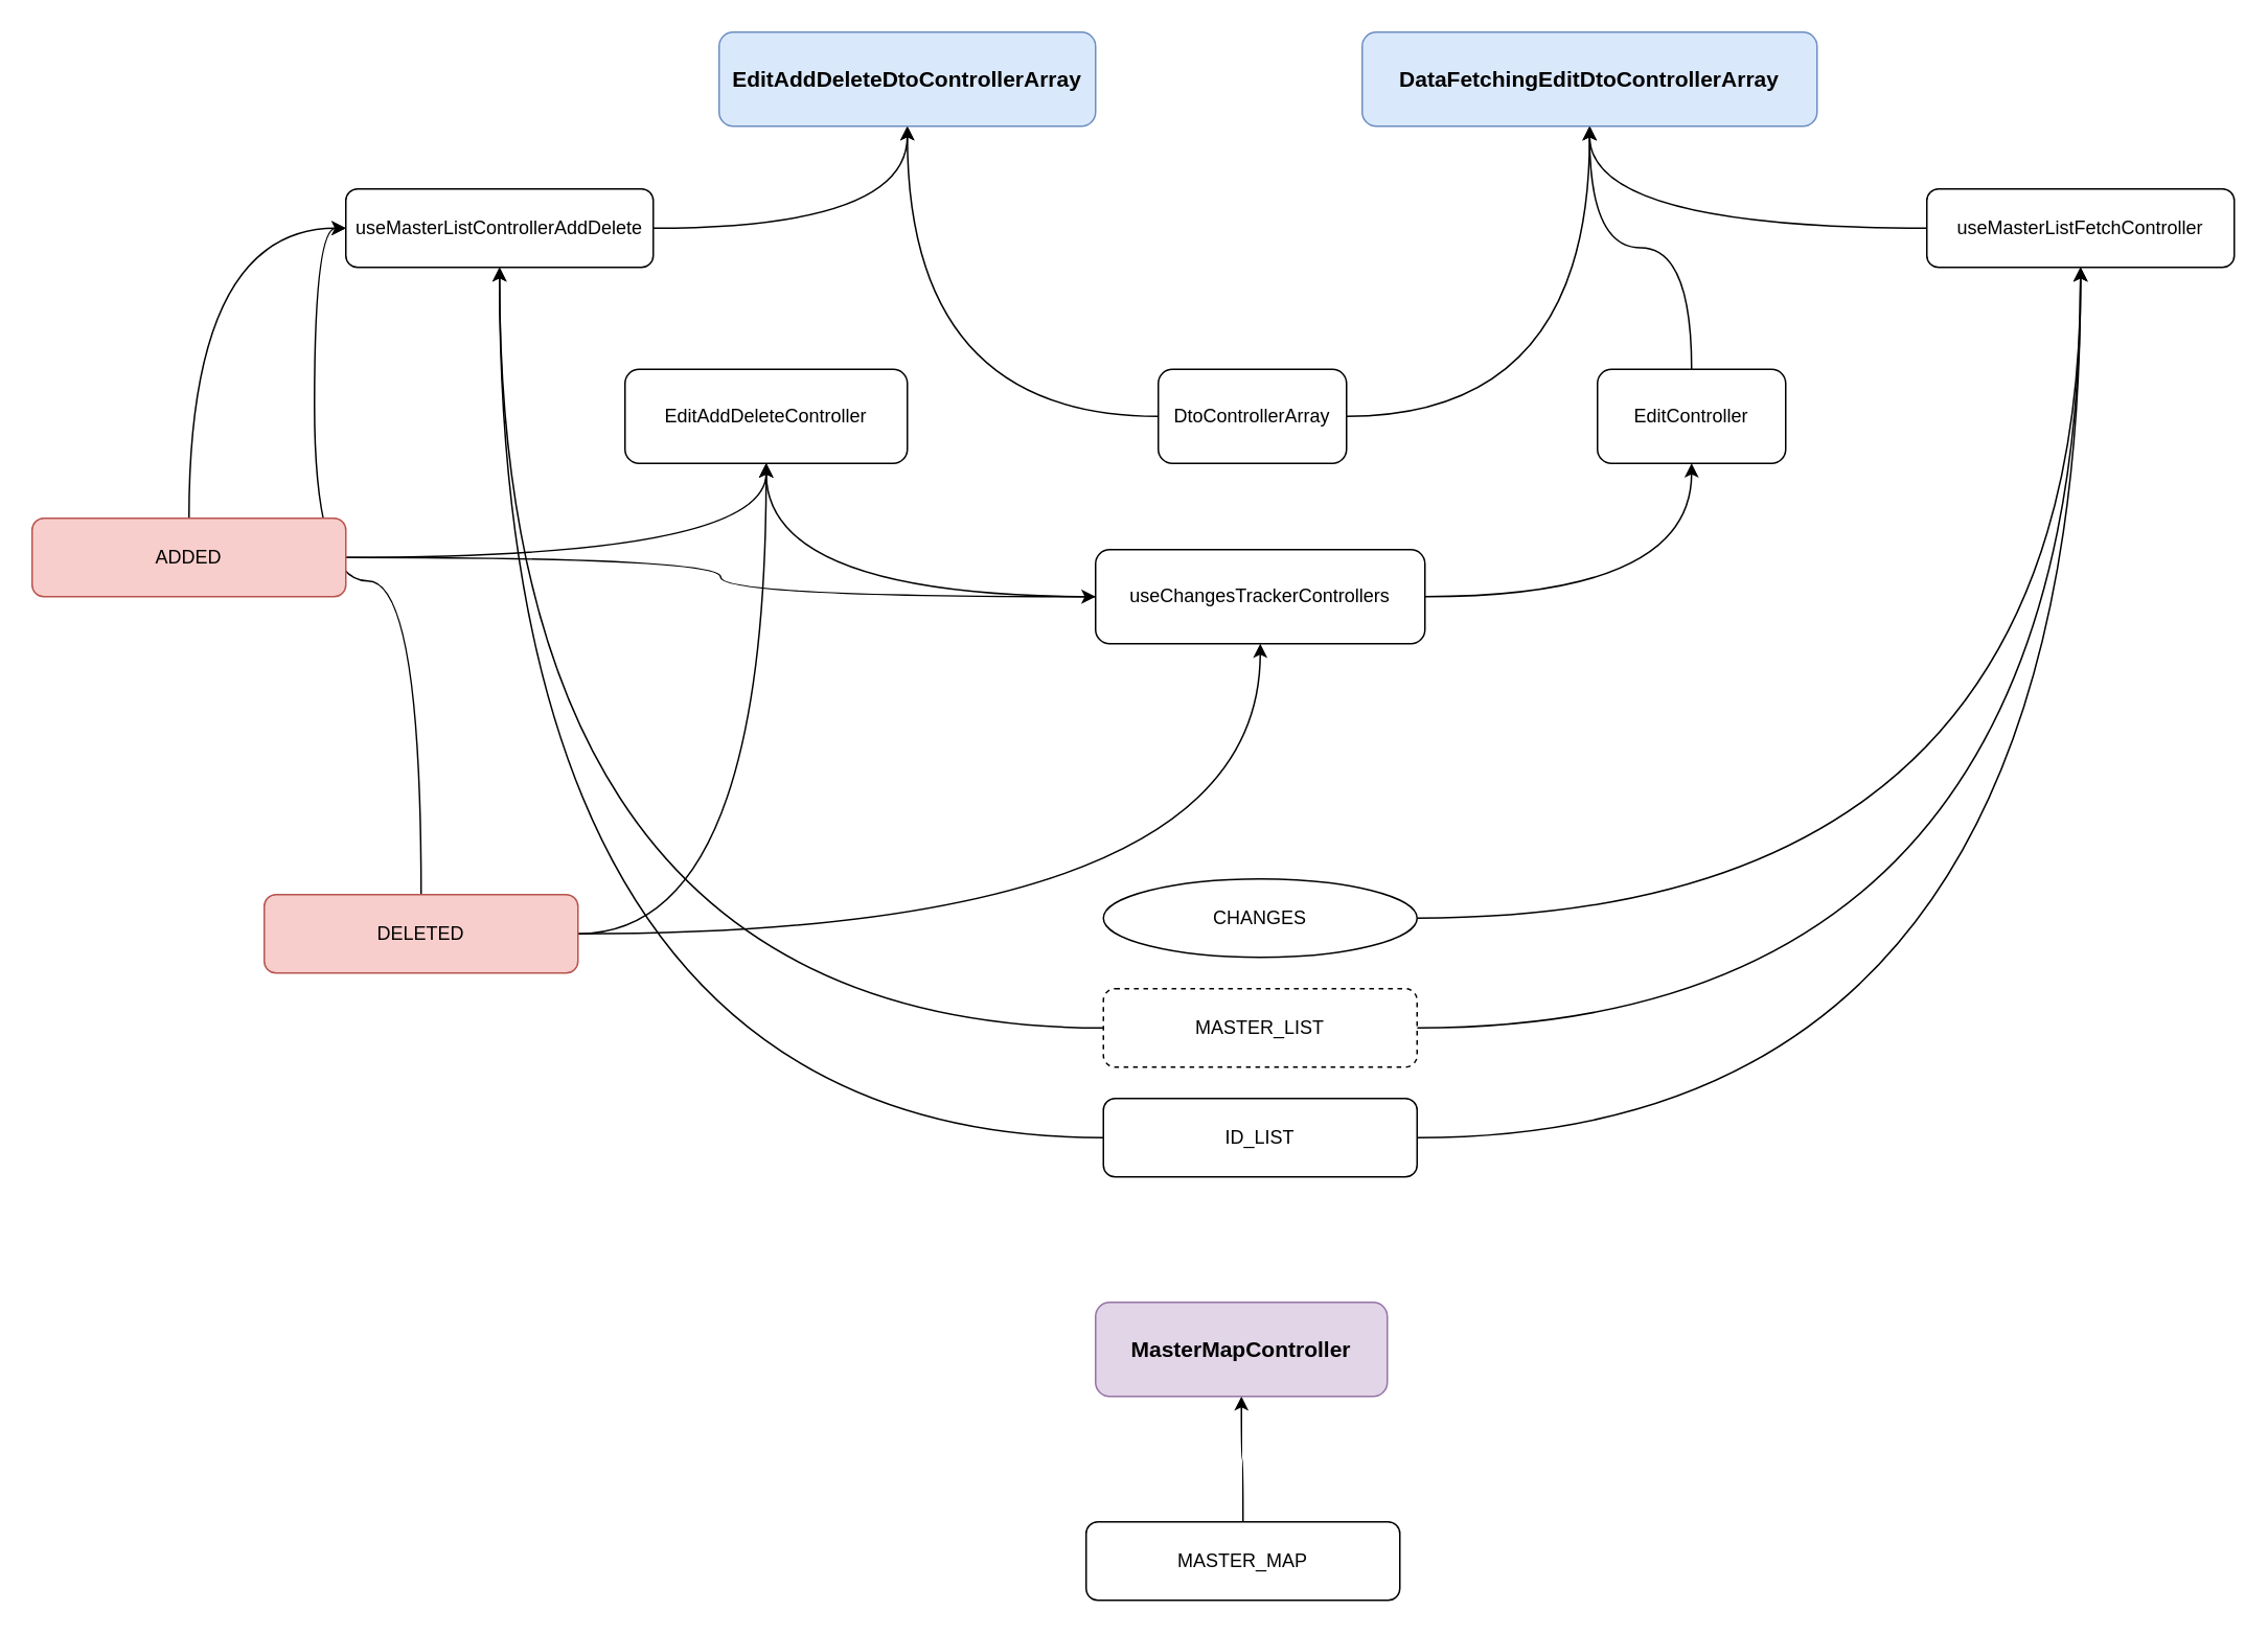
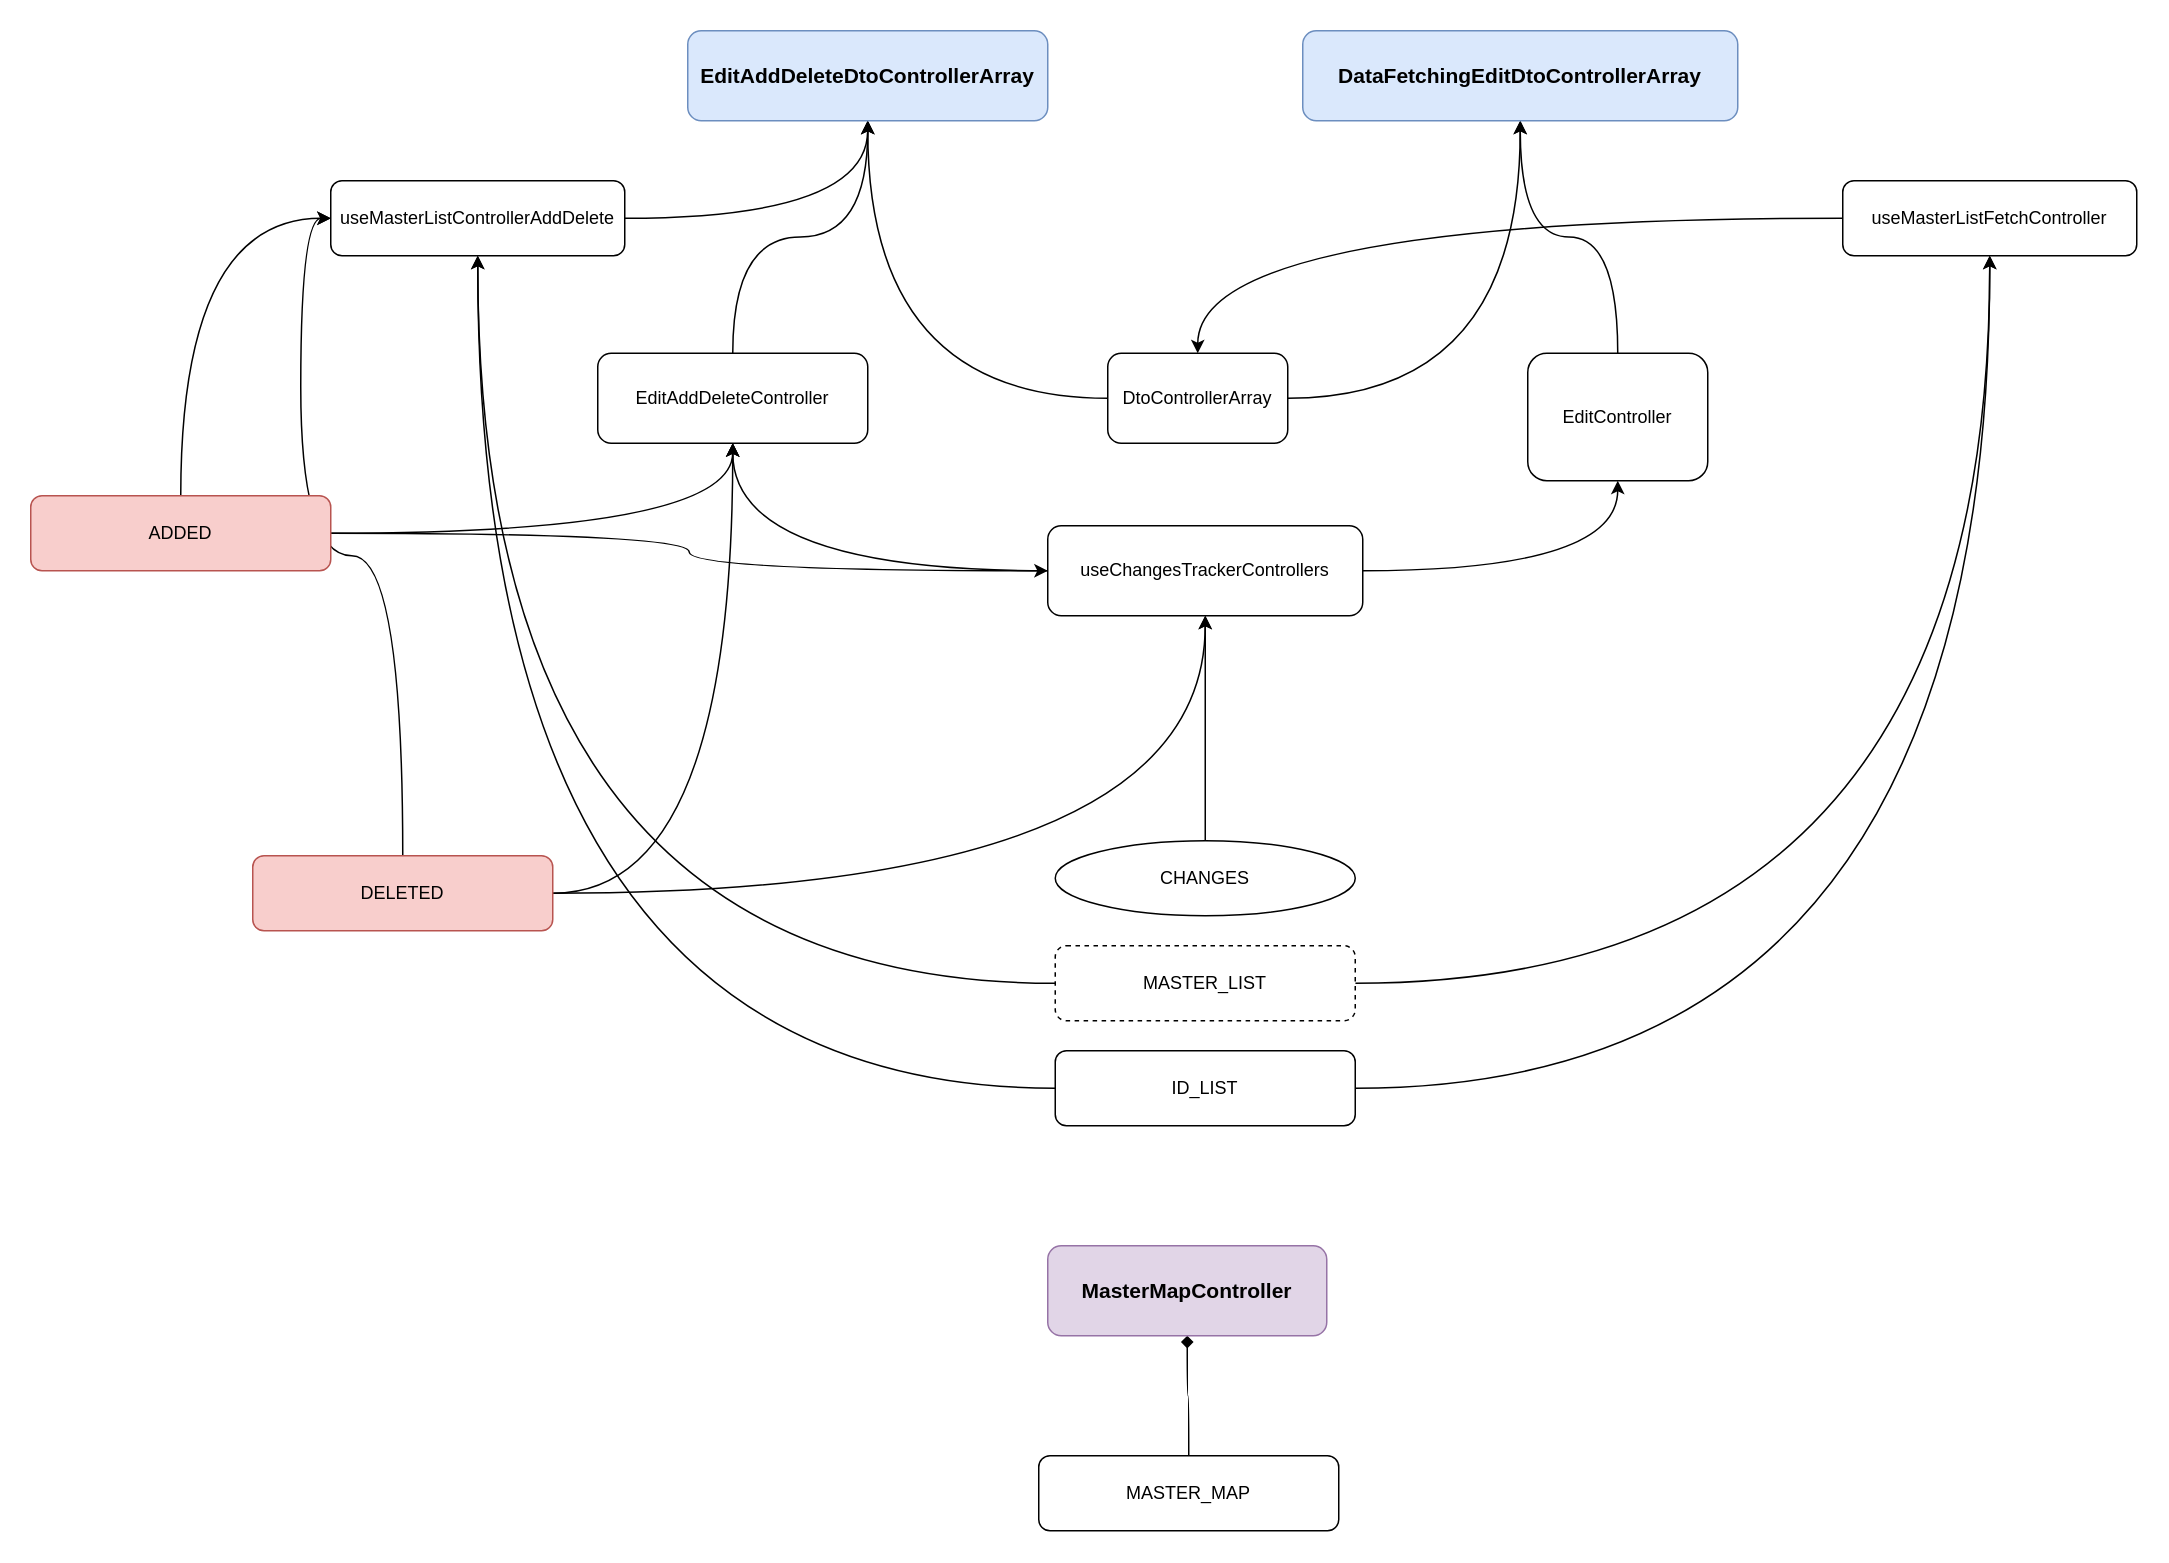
- <mxCell id="10" style="edgeStyle=orthogonalEdgeStyle;rounded=0;orthogonalLoop=1;jettySize=auto;html=1;jumpStyle=arc;jumpSize=8;targetPerimeterSpacing=0;curved=1;" edge="1" parent="1" source="26" target="19"><mxGeometry relative="1" as="geometry" /></mxCell>
+ <mxCell id="10" style="edgeStyle=orthogonalEdgeStyle;rounded=0;orthogonalLoop=1;jettySize=auto;html=1;jumpStyle=arc;jumpSize=8;targetPerimeterSpacing=0;curved=1;" edge="1" parent="1" source="26" target="20"><mxGeometry relative="1" as="geometry" /></mxCell>
+ <mxCell id="5" style="edgeStyle=orthogonalEdgeStyle;rounded=0;orthogonalLoop=1;jettySize=auto;html=1;entryX=0.5;entryY=1;entryDx=0;entryDy=0;jumpStyle=arc;jumpSize=8;targetPerimeterSpacing=0;curved=1;" edge="1" parent="1" source="22" target="21"><mxGeometry relative="1" as="geometry" /></mxCell>
- <mxCell id="24" value="EditController" style="rounded=1;whiteSpace=wrap;html=1;" vertex="1" parent="1"><mxGeometry x="1018" y="235" width="120" height="60" as="geometry" /></mxCell>
+ <mxCell id="24" value="EditController" style="rounded=1;whiteSpace=wrap;html=1;" vertex="1" parent="1"><mxGeometry x="1018" y="235" width="120" height="85" as="geometry" /></mxCell>
- <mxCell id="14" style="edgeStyle=orthogonalEdgeStyle;rounded=0;orthogonalLoop=1;jettySize=auto;html=1;jumpStyle=arc;jumpSize=8;targetPerimeterSpacing=0;curved=1;" edge="1" parent="1" source="27" target="26"><mxGeometry relative="1" as="geometry" /></mxCell>
+ <mxCell id="14" style="edgeStyle=orthogonalEdgeStyle;rounded=0;orthogonalLoop=1;jettySize=auto;html=1;jumpStyle=arc;jumpSize=8;targetPerimeterSpacing=0;curved=1;" edge="1" parent="1" source="27" target="25"><mxGeometry relative="1" as="geometry" /></mxCell>
- <mxCell id="32" style="edgeStyle=orthogonalEdgeStyle;rounded=0;jumpStyle=arc;jumpSize=8;orthogonalLoop=1;jettySize=auto;html=1;labelBackgroundColor=default;strokeColor=default;align=center;verticalAlign=middle;fontFamily=Helvetica;fontSize=11;fontColor=default;endArrow=classic;targetPerimeterSpacing=0;curved=1;" edge="1" parent="1" source="33" target="36"><mxGeometry relative="1" as="geometry" /></mxCell>
+ <mxCell id="32" style="edgeStyle=orthogonalEdgeStyle;rounded=0;jumpStyle=arc;jumpSize=8;orthogonalLoop=1;jettySize=auto;html=1;labelBackgroundColor=default;strokeColor=default;align=center;verticalAlign=middle;fontFamily=Helvetica;fontSize=11;fontColor=default;endArrow=diamond;targetPerimeterSpacing=0;curved=1;" edge="1" parent="1" source="33" target="36"><mxGeometry relative="1" as="geometry" /></mxCell>
